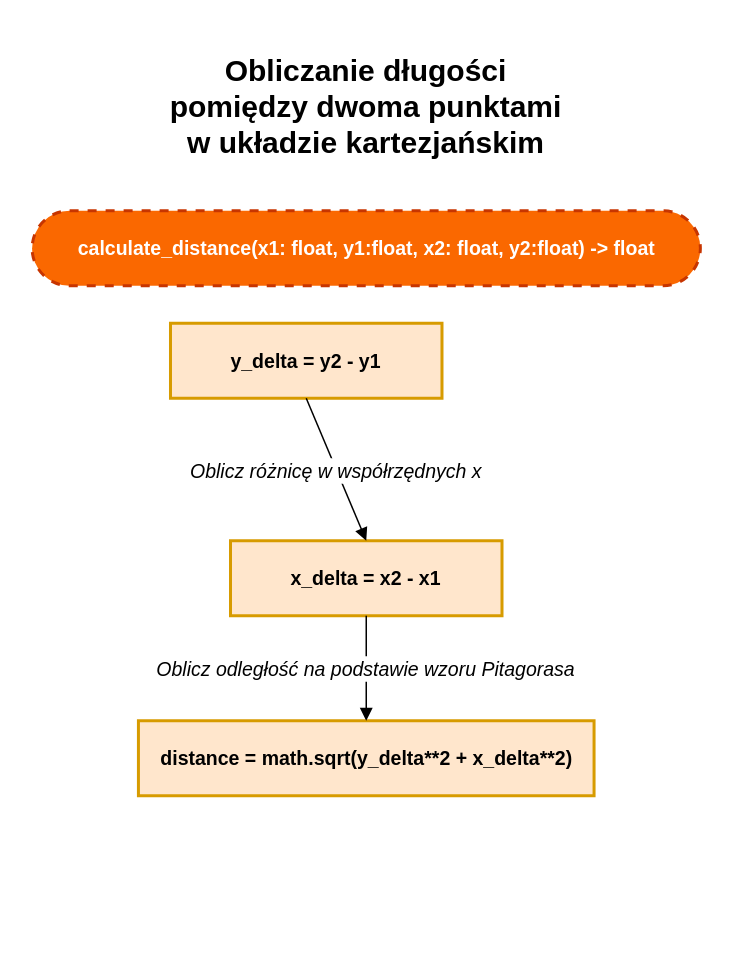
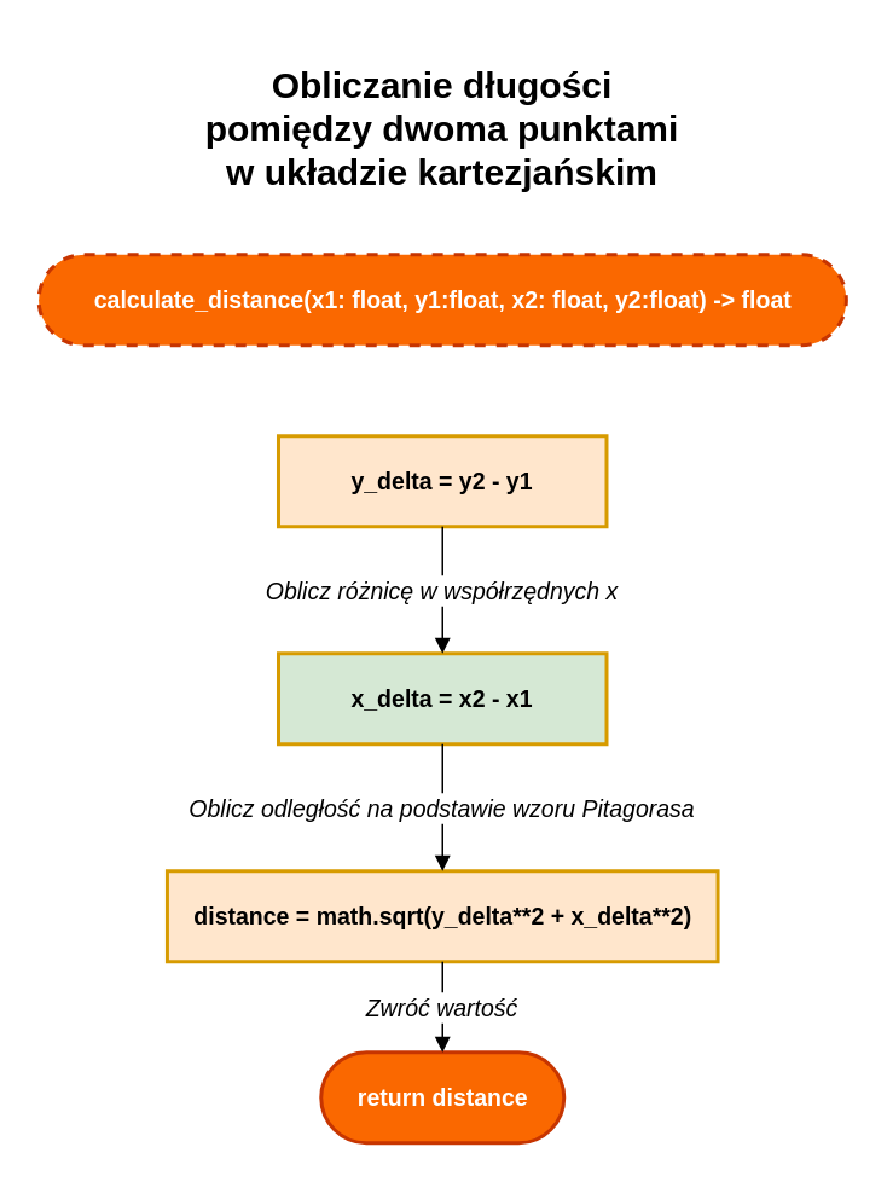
- <mxCell id="3" value="y_delta = y2 - y1" style="whiteSpace=wrap;strokeWidth=2;fillColor=#ffe6cc;strokeColor=#d79b00;fontStyle=1;fontSize=13;" parent="1" vertex="1"><mxGeometry x="112.99" y="215" width="181" height="50" as="geometry" /></mxCell>
+ <mxCell id="3" value="y_delta = y2 - y1" style="whiteSpace=wrap;strokeWidth=2;fillColor=#ffe6cc;strokeColor=#d79b00;fontStyle=1;fontSize=13;" parent="1" vertex="1"><mxGeometry x="152.99" y="240" width="181" height="50" as="geometry" /></mxCell>
- <mxCell id="4" value="x_delta = x2 - x1" style="whiteSpace=wrap;strokeWidth=2;fillColor=#ffe6cc;strokeColor=#d79b00;fontStyle=1;fontSize=13;" parent="1" vertex="1"><mxGeometry x="153" y="360" width="181" height="50" as="geometry" /></mxCell>
+ <mxCell id="4" value="x_delta = x2 - x1" style="whiteSpace=wrap;strokeWidth=2;fillColor=#d5e8d4;strokeColor=#d79b00;fontStyle=1;fontSize=13;" parent="1" vertex="1"><mxGeometry x="153" y="360" width="181" height="50" as="geometry" /></mxCell>
+ <mxCell id="9" value="Zwróć wartość" style="curved=1;startArrow=none;endArrow=block;exitX=0.5;exitY=1;entryX=0.5;entryY=-0.01;rounded=0;fontStyle=2;fontSize=13;" parent="1" source="5" target="6" edge="1"><mxGeometry relative="1" as="geometry"><Array as="points" /><mxPoint as="offset" /></mxGeometry></mxCell>
+ <mxCell id="6" value="return distance" style="rounded=1;whiteSpace=wrap;arcSize=50;strokeWidth=2;fillColor=#fa6800;strokeColor=#C73500;fontStyle=1;fontColor=light-dark(#FFFFFF,#FFFFFF);fontSize=13;" parent="1" vertex="1"><mxGeometry x="176.5" y="580" width="134" height="50" as="geometry" /></mxCell>
